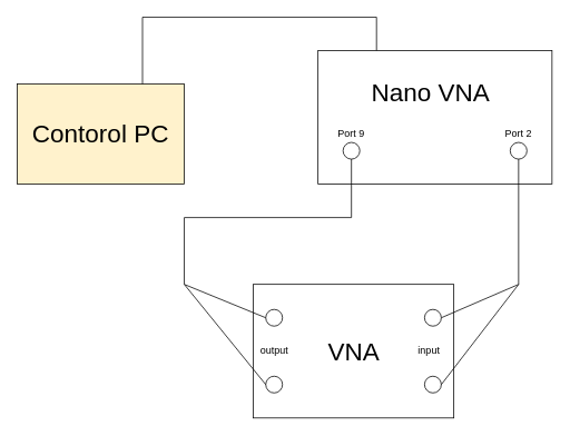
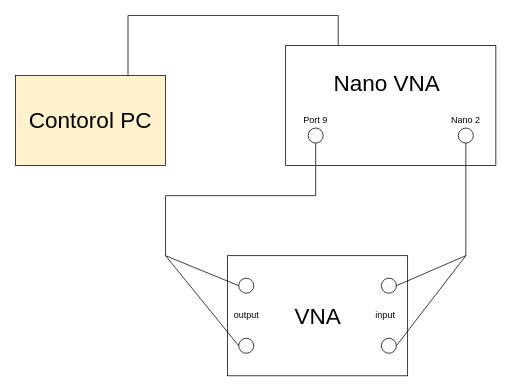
- <mxCell id="16" value="Port 2" style="text;html=1;align=center;verticalAlign=middle;whiteSpace=wrap;rounded=0;" vertex="1" parent="1"><mxGeometry x="590" y="145" width="60" height="30" as="geometry" /></mxCell>
+ <mxCell id="16" value="Nano 2" style="text;html=1;align=center;verticalAlign=middle;whiteSpace=wrap;rounded=0;" vertex="1" parent="1"><mxGeometry x="590" y="145" width="60" height="30" as="geometry" /></mxCell>
